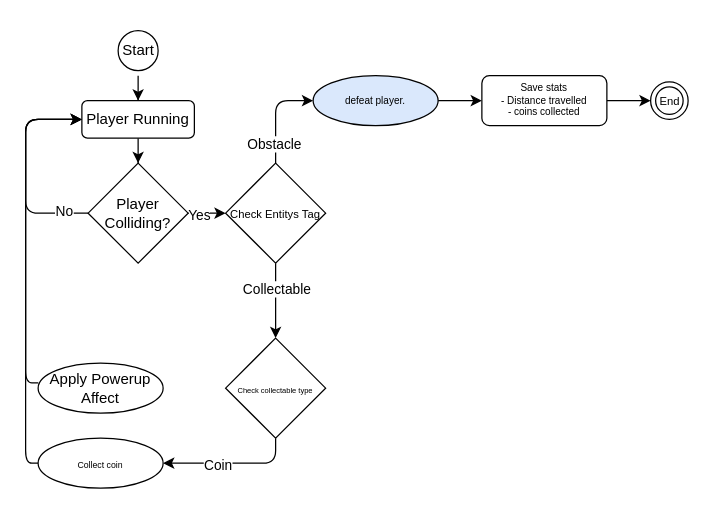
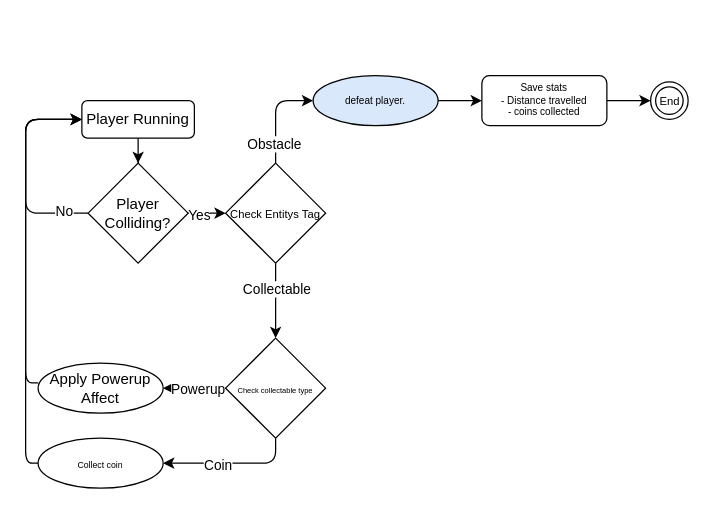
- <mxCell id="3" value="Start" style="ellipse;html=1;shape=startState;" parent="1" vertex="1"><mxGeometry x="90" width="40" height="40" as="geometry" y="20" /></mxCell>
- <mxCell id="2" value="" style="edgeStyle=orthogonalEdgeStyle;rounded=0;orthogonalLoop=1;jettySize=auto;html=1;" parent="1" source="3" target="5" edge="1"><mxGeometry relative="1" as="geometry" /></mxCell>
+ <mxCell id="21" style="edgeStyle=orthogonalEdgeStyle;rounded=0;orthogonalLoop=1;jettySize=auto;html=1;exitX=0;exitY=0.5;exitDx=0;exitDy=0;entryX=1;entryY=0.5;entryDx=0;entryDy=0;" parent="1" source="25" target="27" edge="1"><mxGeometry relative="1" as="geometry" /></mxCell>
+ <mxCell id="22" value="Powerup" style="edgeLabel;html=1;align=center;verticalAlign=middle;resizable=0;points=[];" parent="21" vertex="1" connectable="0"><mxGeometry x="-0.309" relative="1" as="geometry"><mxPoint x="-6" as="offset" /></mxGeometry></mxCell>
